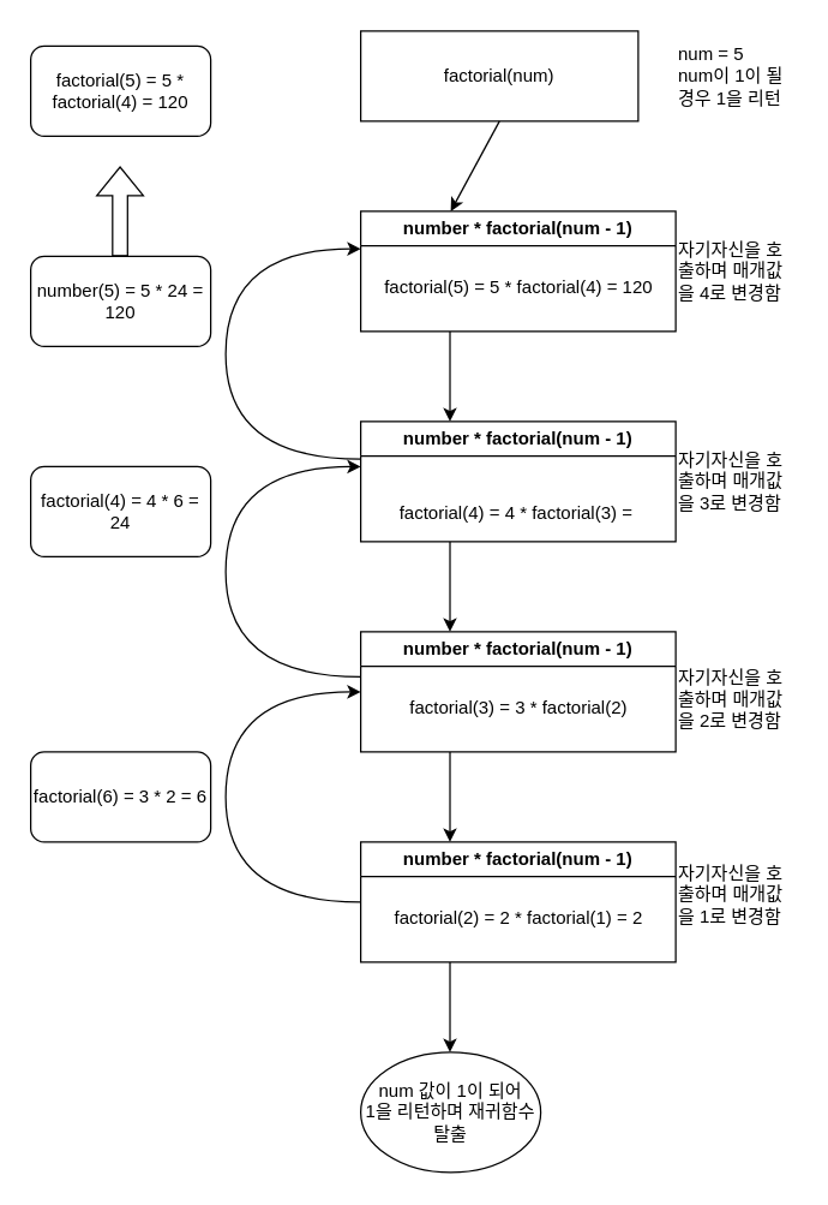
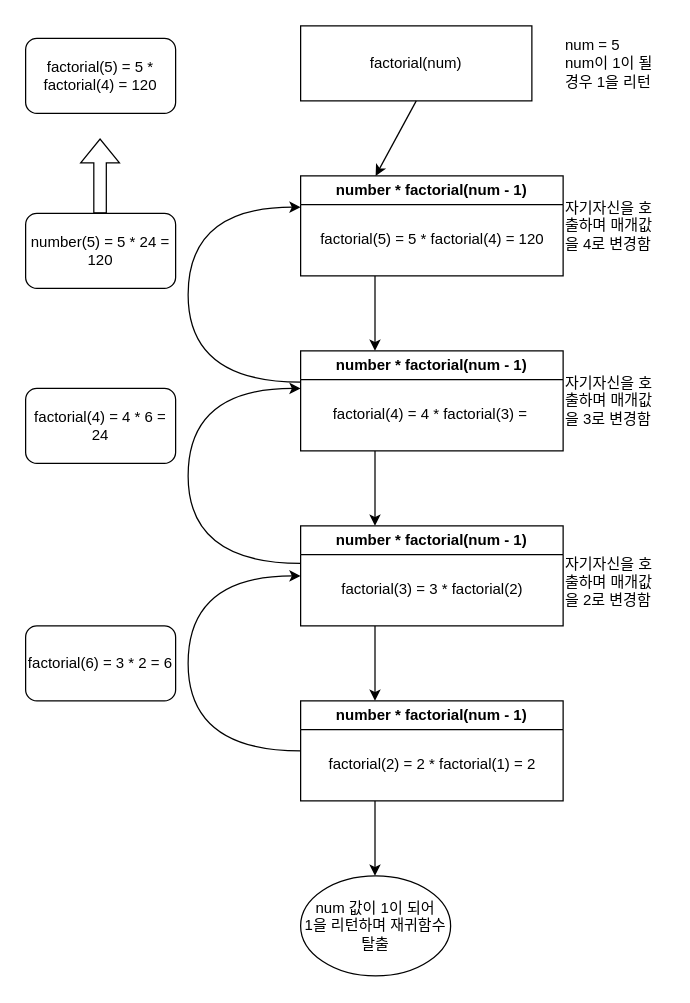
- <mxCell id="27" value="factorial(4) = 4 * factorial(3) =&amp;nbsp;" style="text;html=1;align=center;verticalAlign=middle;resizable=0;points=[];autosize=1;strokeColor=none;fillColor=none;" vertex="1" parent="26"><mxGeometry x="15" y="46" width="180" height="30" as="geometry" /></mxCell>
+ <mxCell id="27" value="factorial(4) = 4 * factorial(3) =&amp;nbsp;" style="text;html=1;align=center;verticalAlign=middle;resizable=0;points=[];autosize=1;strokeColor=none;fillColor=none;" vertex="1" parent="26"><mxGeometry x="15" y="36" width="180" height="30" as="geometry" /></mxCell>
- <mxCell id="11" value="자기자신을 호출하며 매개값을 1로 변경함" style="text;strokeColor=none;align=left;fillColor=none;html=1;verticalAlign=middle;whiteSpace=wrap;rounded=0;" vertex="1" parent="1"><mxGeometry x="450" y="580" width="80" height="30" as="geometry" /></mxCell>
